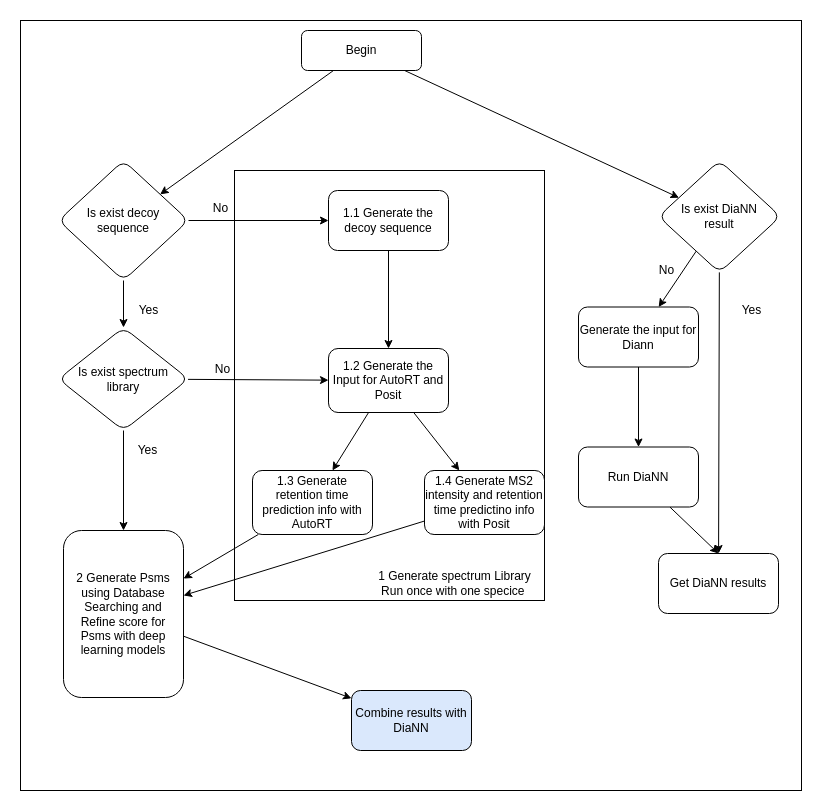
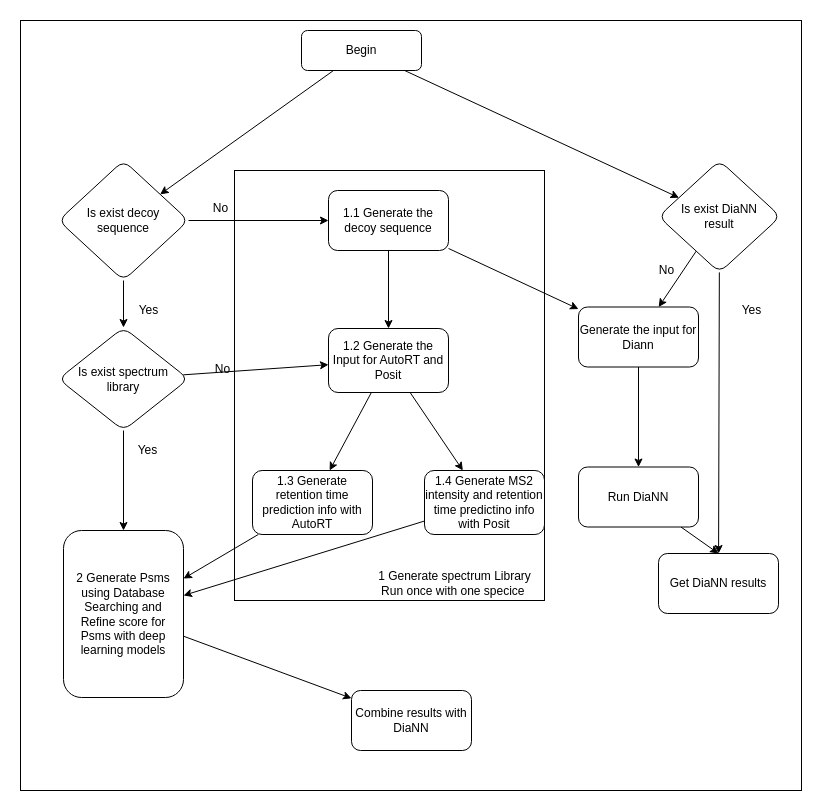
+ <mxCell id="12" style="edgeStyle=none;html=1;" edge="1" parent="1" source="13" target="35"><mxGeometry relative="1" as="geometry" /></mxCell>
- <mxCell id="7" value="1.2 Generate the Input for AutoRT and Posit" style="whiteSpace=wrap;html=1;rounded=1;" parent="1" vertex="1"><mxGeometry x="328" y="348" width="120" height="64" as="geometry" /></mxCell>
+ <mxCell id="7" value="1.2 Generate the Input for AutoRT and Posit" style="whiteSpace=wrap;html=1;rounded=1;" parent="1" vertex="1"><mxGeometry x="328" y="328" width="120" height="64" as="geometry" /></mxCell>
- <mxCell id="37" value="Run DiaNN" style="whiteSpace=wrap;html=1;rounded=1;" vertex="1" parent="1"><mxGeometry x="578" y="446.5" width="120" height="60" as="geometry" /></mxCell>
+ <mxCell id="37" value="Run DiaNN" style="whiteSpace=wrap;html=1;rounded=1;" vertex="1" parent="1"><mxGeometry x="578" y="466.5" width="120" height="60" as="geometry" /></mxCell>
- <mxCell id="40" value="Combine results with DiaNN" style="whiteSpace=wrap;html=1;rounded=1;fillColor=#dae8fc;" vertex="1" parent="1"><mxGeometry x="351" y="690" width="120" height="60" as="geometry" /></mxCell>
+ <mxCell id="40" value="Combine results with DiaNN" style="whiteSpace=wrap;html=1;rounded=1;" vertex="1" parent="1"><mxGeometry x="351" y="690" width="120" height="60" as="geometry" /></mxCell>
